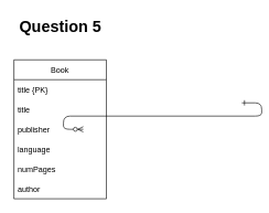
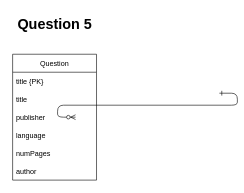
- <mxCell id="4" value="Book" style="swimlane;fontStyle=0;childLayout=stackLayout;horizontal=1;startSize=30;horizontalStack=0;resizeParent=1;resizeParentMax=0;resizeLast=0;collapsible=1;marginBottom=0;" vertex="1" parent="1"><mxGeometry x="20" y="90" width="140" height="210" as="geometry" /></mxCell>
+ <mxCell id="4" value="Question" style="swimlane;fontStyle=0;childLayout=stackLayout;horizontal=1;startSize=30;horizontalStack=0;resizeParent=1;resizeParentMax=0;resizeLast=0;collapsible=1;marginBottom=0;" vertex="1" parent="1"><mxGeometry x="20" y="90" width="140" height="210" as="geometry" /></mxCell>
